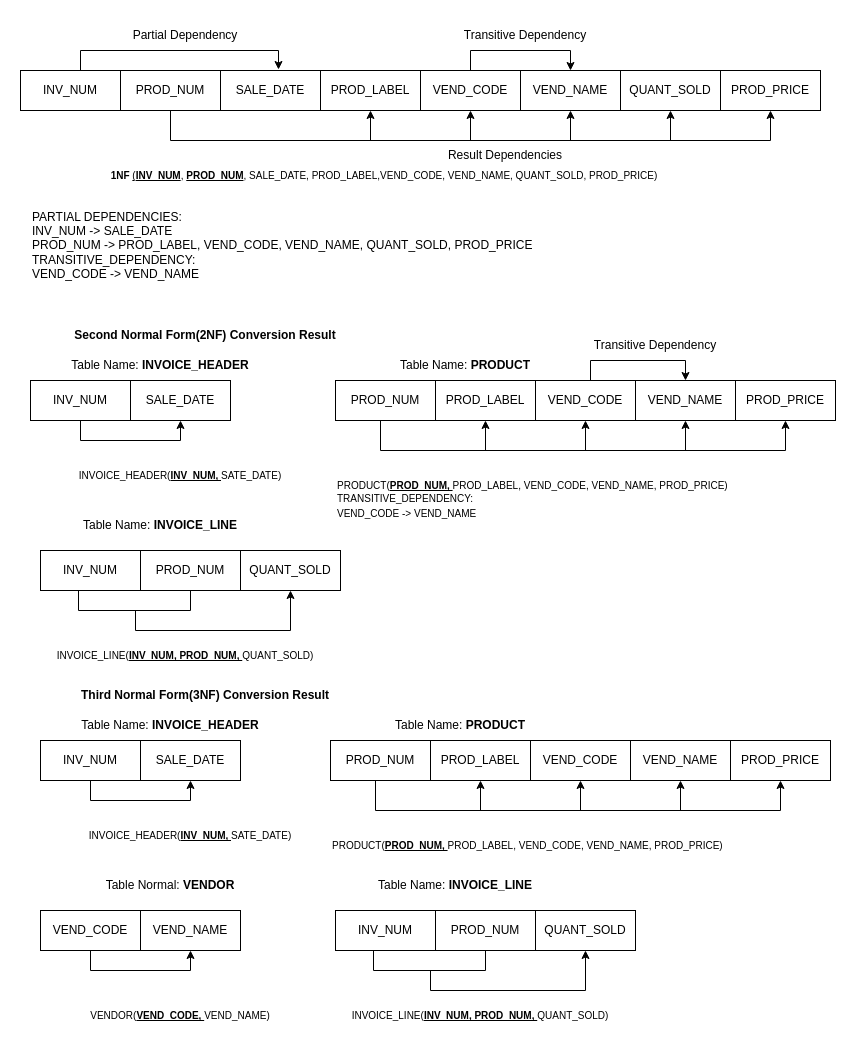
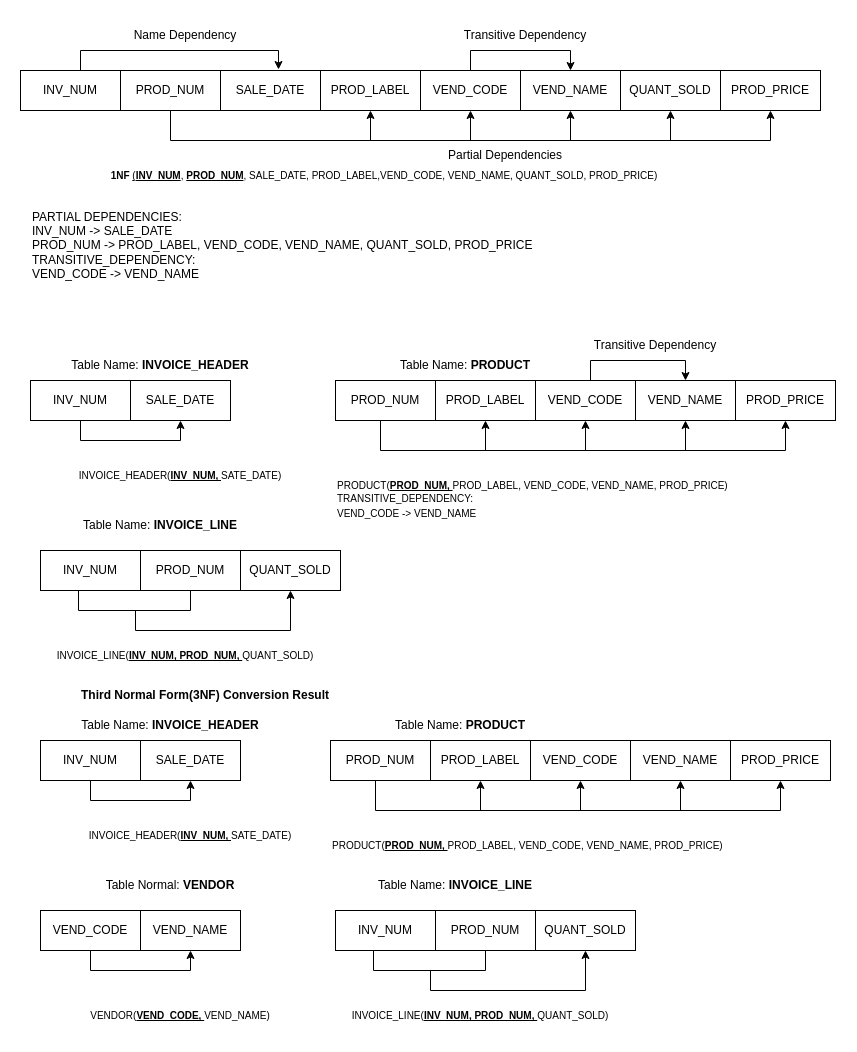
- <mxCell id="16" value="Partial Dependency" style="text;html=1;align=center;verticalAlign=middle;whiteSpace=wrap;rounded=0;" vertex="1" parent="1"><mxGeometry x="100" y="20" width="170" height="30" as="geometry" /></mxCell>
+ <mxCell id="16" value="Name Dependency" style="text;html=1;align=center;verticalAlign=middle;whiteSpace=wrap;rounded=0;" vertex="1" parent="1"><mxGeometry x="100" y="20" width="170" height="30" as="geometry" /></mxCell>
- <mxCell id="17" value="Result Dependencies" style="text;html=1;align=center;verticalAlign=middle;whiteSpace=wrap;rounded=0;" vertex="1" parent="1"><mxGeometry x="400" y="140" width="210" height="30" as="geometry" /></mxCell>
+ <mxCell id="17" value="Partial Dependencies" style="text;html=1;align=center;verticalAlign=middle;whiteSpace=wrap;rounded=0;" vertex="1" parent="1"><mxGeometry x="400" y="140" width="210" height="30" as="geometry" /></mxCell>
- <mxCell id="19" value="&lt;b&gt;Second Normal Form(2NF) Conversion Result&lt;/b&gt;" style="text;html=1;align=center;verticalAlign=middle;whiteSpace=wrap;rounded=0;" vertex="1" parent="1"><mxGeometry x="40" y="320" width="330" height="30" as="geometry" /></mxCell>
